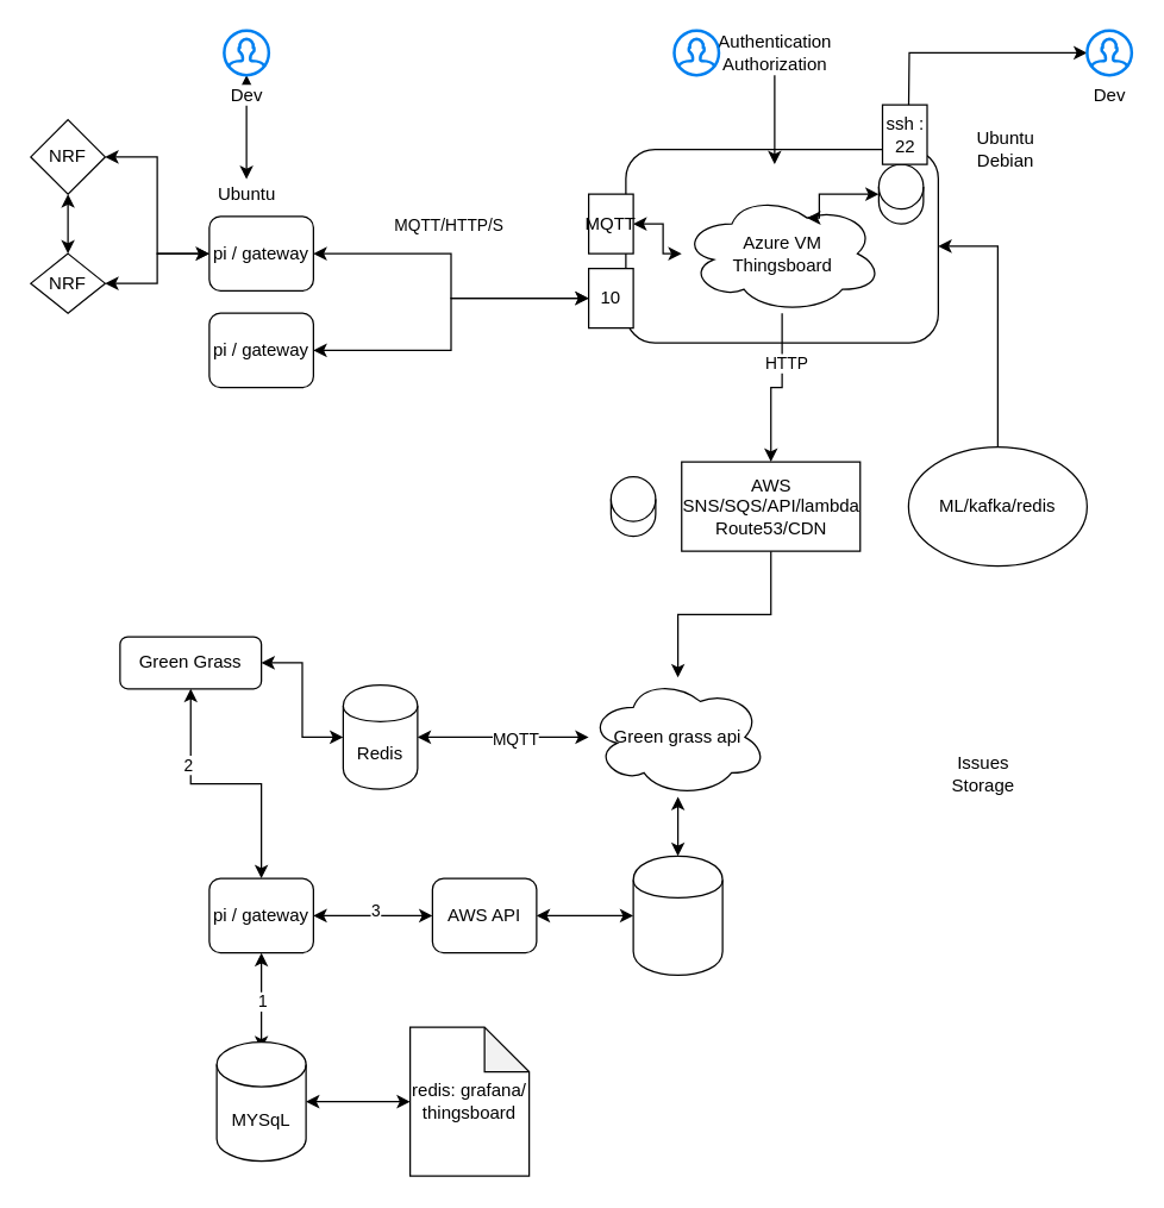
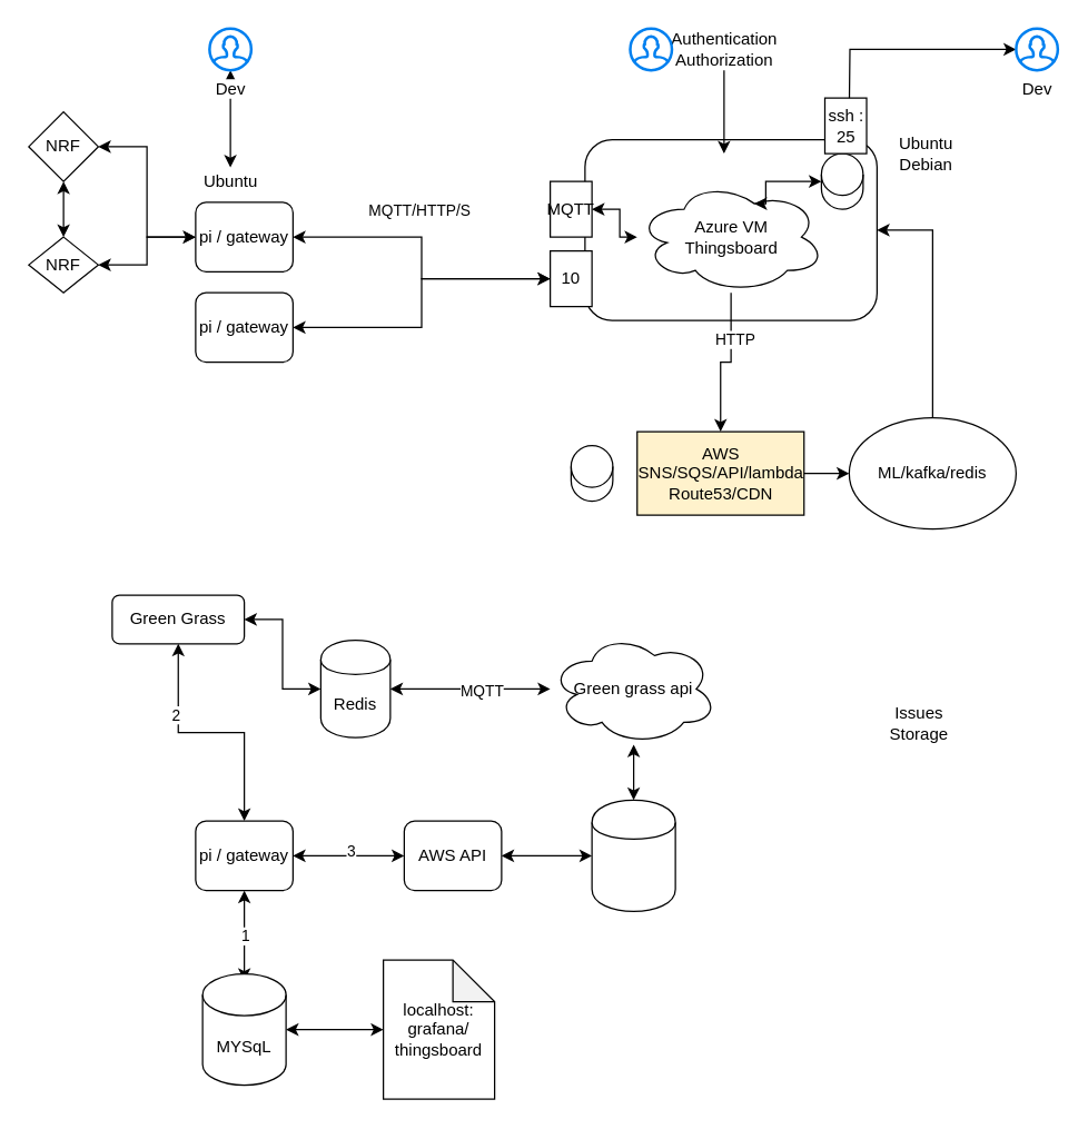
- <mxCell id="54" value="ssh : 22" style="whiteSpace=wrap;html=1;" vertex="1" parent="1"><mxGeometry x="592.5" y="70" width="30" height="40" as="geometry" /></mxCell>
+ <mxCell id="54" value="ssh : 25" style="whiteSpace=wrap;html=1;" vertex="1" parent="1"><mxGeometry x="592.5" y="70" width="30" height="40" as="geometry" /></mxCell>
- <mxCell id="16" value="Ubuntu&lt;br&gt;Debian" style="text;html=1;align=center;verticalAlign=middle;resizable=0;points=[];autosize=1;" vertex="1" parent="1"><mxGeometry x="650" y="85" width="50" height="30" as="geometry" /></mxCell>
+ <mxCell id="16" value="Ubuntu&lt;br&gt;Debian" style="text;html=1;align=center;verticalAlign=middle;resizable=0;points=[];autosize=1;" vertex="1" parent="1"><mxGeometry x="640" y="95" width="50" height="30" as="geometry" /></mxCell>
- <mxCell id="10" value="AWS&lt;br&gt;SNS/SQS/API/lambda&lt;br&gt;Route53/CDN" style="whiteSpace=wrap;html=1;" vertex="1" parent="1"><mxGeometry x="457.5" y="310" width="120" height="60" as="geometry" /></mxCell>
+ <mxCell id="10" value="AWS&lt;br&gt;SNS/SQS/API/lambda&lt;br&gt;Route53/CDN" style="whiteSpace=wrap;html=1;fillColor=#fff2cc;" vertex="1" parent="1"><mxGeometry x="457.5" y="310" width="120" height="60" as="geometry" /></mxCell>
- <mxCell id="9" value="" style="edgeStyle=orthogonalEdgeStyle;rounded=0;orthogonalLoop=1;jettySize=auto;html=1;" edge="1" parent="1" source="10" target="47"><mxGeometry relative="1" as="geometry" /></mxCell>
+ <mxCell id="9" value="" style="edgeStyle=orthogonalEdgeStyle;rounded=0;orthogonalLoop=1;jettySize=auto;html=1;" edge="1" parent="1" source="10" target="12"><mxGeometry relative="1" as="geometry" /></mxCell>
- <mxCell id="50" value="redis: grafana/&lt;br&gt;thingsboard" style="shape=note;whiteSpace=wrap;html=1;backgroundOutline=1;darkOpacity=0.05;" vertex="1" parent="1"><mxGeometry x="275" y="690" width="80" height="100" as="geometry" /></mxCell>
+ <mxCell id="50" value="localhost: grafana/&lt;br&gt;thingsboard" style="shape=note;whiteSpace=wrap;html=1;backgroundOutline=1;darkOpacity=0.05;" vertex="1" parent="1"><mxGeometry x="275" y="690" width="80" height="100" as="geometry" /></mxCell>
